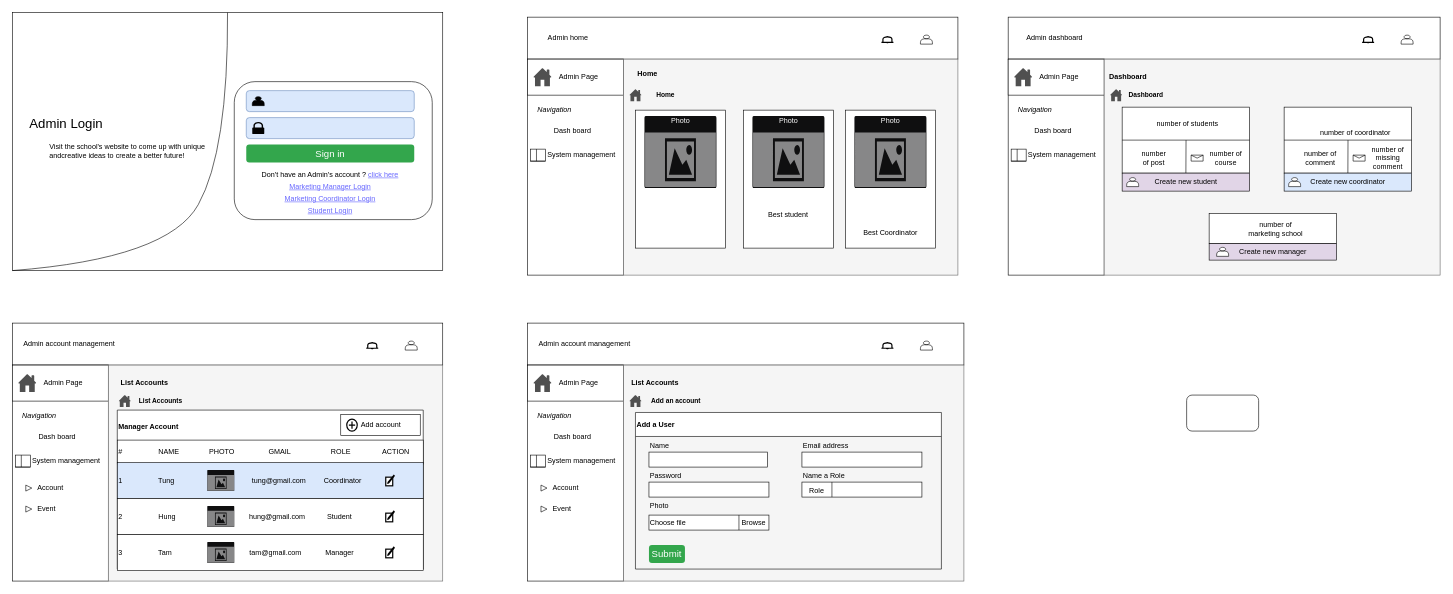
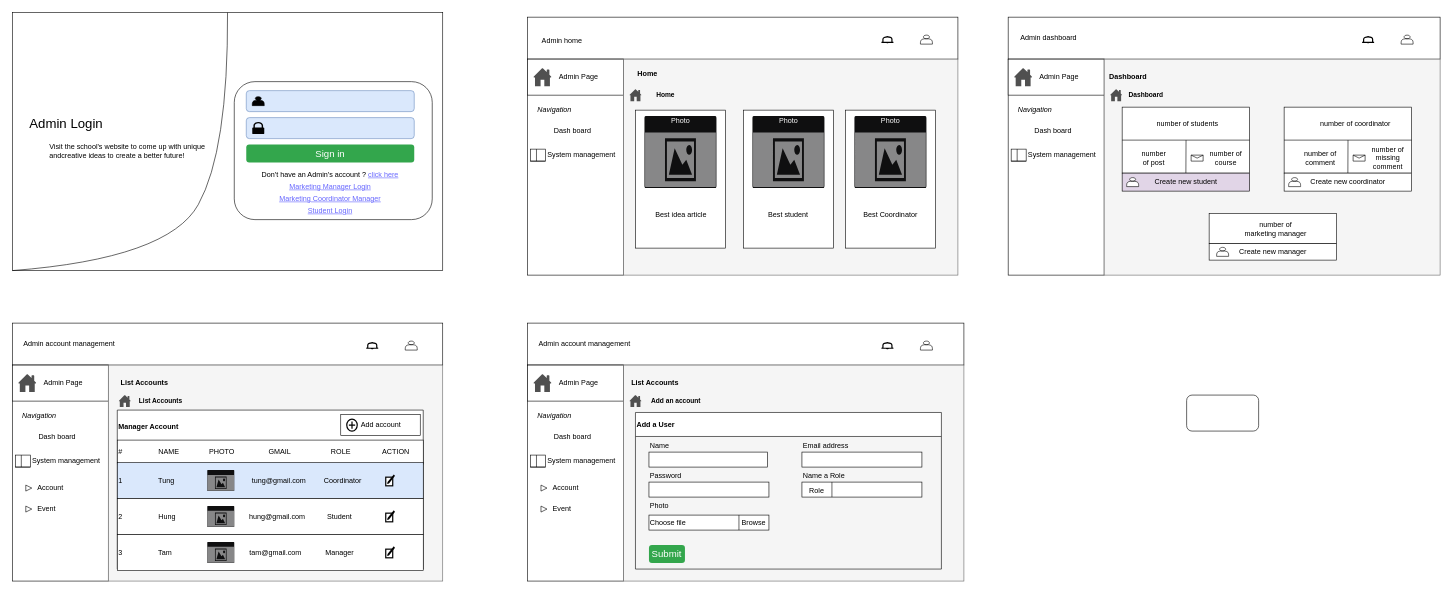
- <mxCell id="14" value="Admin home" style="text;html=1;align=center;verticalAlign=middle;whiteSpace=wrap;rounded=0;" parent="1" vertex="1"><mxGeometry x="893.75" y="48" width="105" height="30" as="geometry" /></mxCell>
+ <mxCell id="14" value="Admin home" style="text;html=1;align=center;verticalAlign=middle;whiteSpace=wrap;rounded=0;" parent="1" vertex="1"><mxGeometry x="883.75" y="53" width="105" height="30" as="geometry" /></mxCell>
- <mxCell id="27" value="Admin dashboard" style="text;html=1;align=center;verticalAlign=middle;whiteSpace=wrap;rounded=0;" parent="1" vertex="1"><mxGeometry x="1705" y="48" width="105" height="30" as="geometry" /></mxCell>
+ <mxCell id="27" value="Admin dashboard" style="text;html=1;align=center;verticalAlign=middle;whiteSpace=wrap;rounded=0;" parent="1" vertex="1"><mxGeometry x="1695" y="48" width="105" height="30" as="geometry" /></mxCell>
- <mxCell id="113" value="number of coordinator" style="text;html=1;align=center;verticalAlign=middle;whiteSpace=wrap;rounded=0;" parent="1" vertex="1"><mxGeometry x="2196.25" y="205.5" width="126.25" height="30" as="geometry" /></mxCell>
+ <mxCell id="113" value="number of coordinator" style="text;html=1;align=center;verticalAlign=middle;whiteSpace=wrap;rounded=0;" parent="1" vertex="1"><mxGeometry x="2196.25" y="190.5" width="126.25" height="30" as="geometry" /></mxCell>
- <mxCell id="122" value="Create new coordinator" style="rounded=0;whiteSpace=wrap;html=1;fillColor=#dae8fc;" parent="1" vertex="1"><mxGeometry x="2140" y="288" width="212.5" height="30" as="geometry" /></mxCell>
+ <mxCell id="122" value="Create new coordinator" style="rounded=0;whiteSpace=wrap;html=1;" parent="1" vertex="1"><mxGeometry x="2140" y="288" width="212.5" height="30" as="geometry" /></mxCell>
- <mxCell id="160" value="&lt;font color=&quot;#6666ff&quot;&gt;&lt;u&gt;Marketing Coordinator Login&lt;/u&gt;&lt;/font&gt;" style="text;html=1;align=center;verticalAlign=middle;whiteSpace=wrap;rounded=0;" parent="1" vertex="1"><mxGeometry x="410" y="320.5" width="280" height="20" as="geometry" /></mxCell>
+ <mxCell id="160" value="&lt;font color=&quot;#6666ff&quot;&gt;&lt;u&gt;Marketing Coordinator Manager&lt;/u&gt;&lt;/font&gt;" style="text;html=1;align=center;verticalAlign=middle;whiteSpace=wrap;rounded=0;" parent="1" vertex="1"><mxGeometry x="410" y="320.5" width="280" height="20" as="geometry" /></mxCell>
+ <mxCell id="67" value="Best idea article&amp;nbsp;" style="text;html=1;align=center;verticalAlign=middle;whiteSpace=wrap;rounded=0;" parent="1" vertex="1"><mxGeometry x="1078.75" y="343" width="115" height="30" as="geometry" /></mxCell>
- <mxCell id="119" value="number of marketing school" style="text;html=1;align=center;verticalAlign=middle;whiteSpace=wrap;rounded=0;" parent="1" vertex="1"><mxGeometry x="2072.5" y="365.5" width="106.25" height="30" as="geometry" /></mxCell>
+ <mxCell id="119" value="number of marketing manager" style="text;html=1;align=center;verticalAlign=middle;whiteSpace=wrap;rounded=0;" parent="1" vertex="1"><mxGeometry x="2072.5" y="365.5" width="106.25" height="30" as="geometry" /></mxCell>
- <mxCell id="73" value="Best Coordinator" style="text;html=1;align=center;verticalAlign=middle;whiteSpace=wrap;rounded=0;" parent="1" vertex="1"><mxGeometry x="1433.75" y="373" width="100" height="30" as="geometry" /></mxCell>
+ <mxCell id="73" value="Best Coordinator" style="text;html=1;align=center;verticalAlign=middle;whiteSpace=wrap;rounded=0;" parent="1" vertex="1"><mxGeometry x="1433.75" y="343" width="100" height="30" as="geometry" /></mxCell>
- <mxCell id="124" value="Create new manager" style="rounded=0;whiteSpace=wrap;html=1;fillColor=#e1d5e7;" parent="1" vertex="1"><mxGeometry x="2015" y="405.5" width="212.5" height="27.5" as="geometry" /></mxCell>
+ <mxCell id="124" value="Create new manager" style="rounded=0;whiteSpace=wrap;html=1;" parent="1" vertex="1"><mxGeometry x="2015" y="405.5" width="212.5" height="27.5" as="geometry" /></mxCell>
